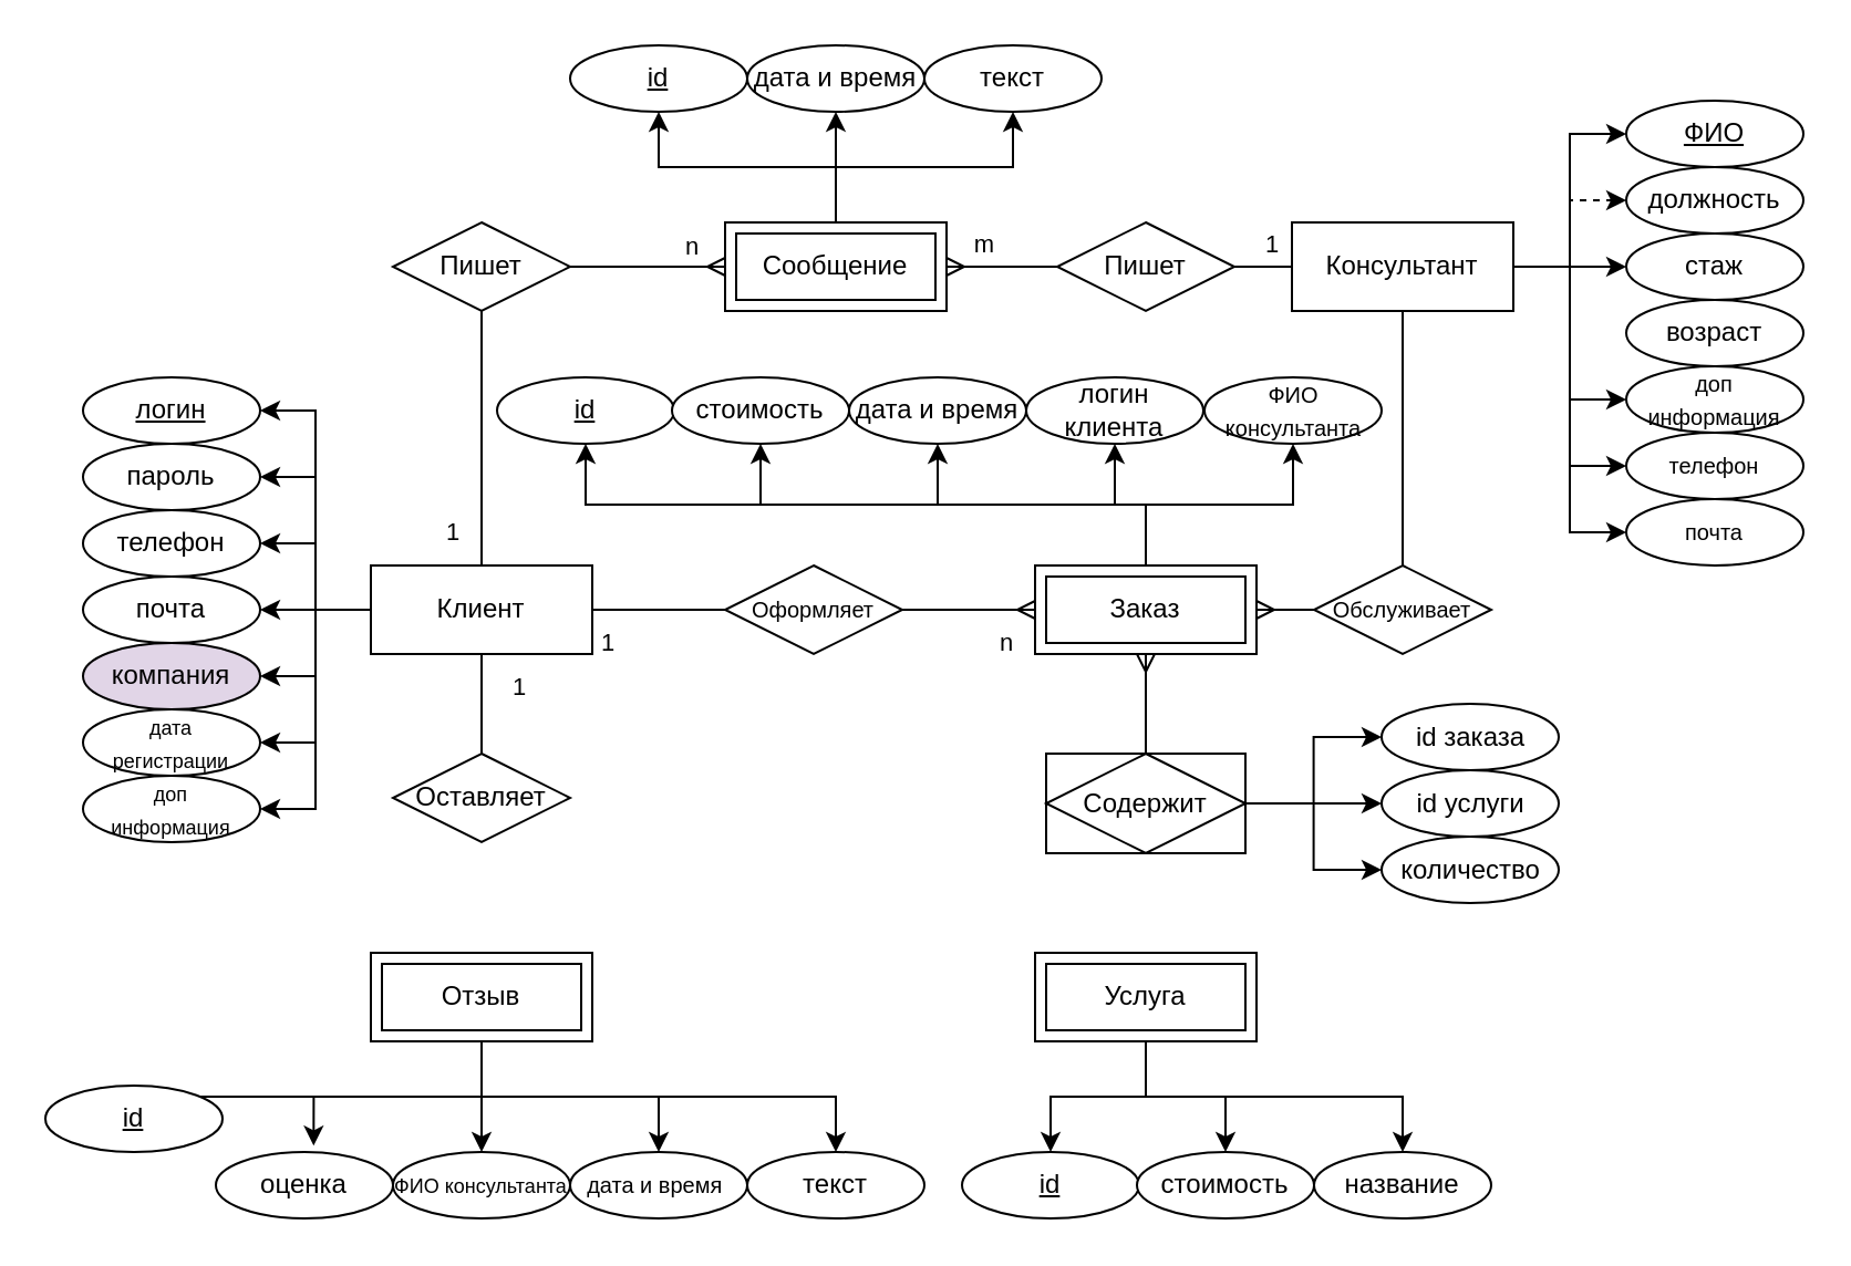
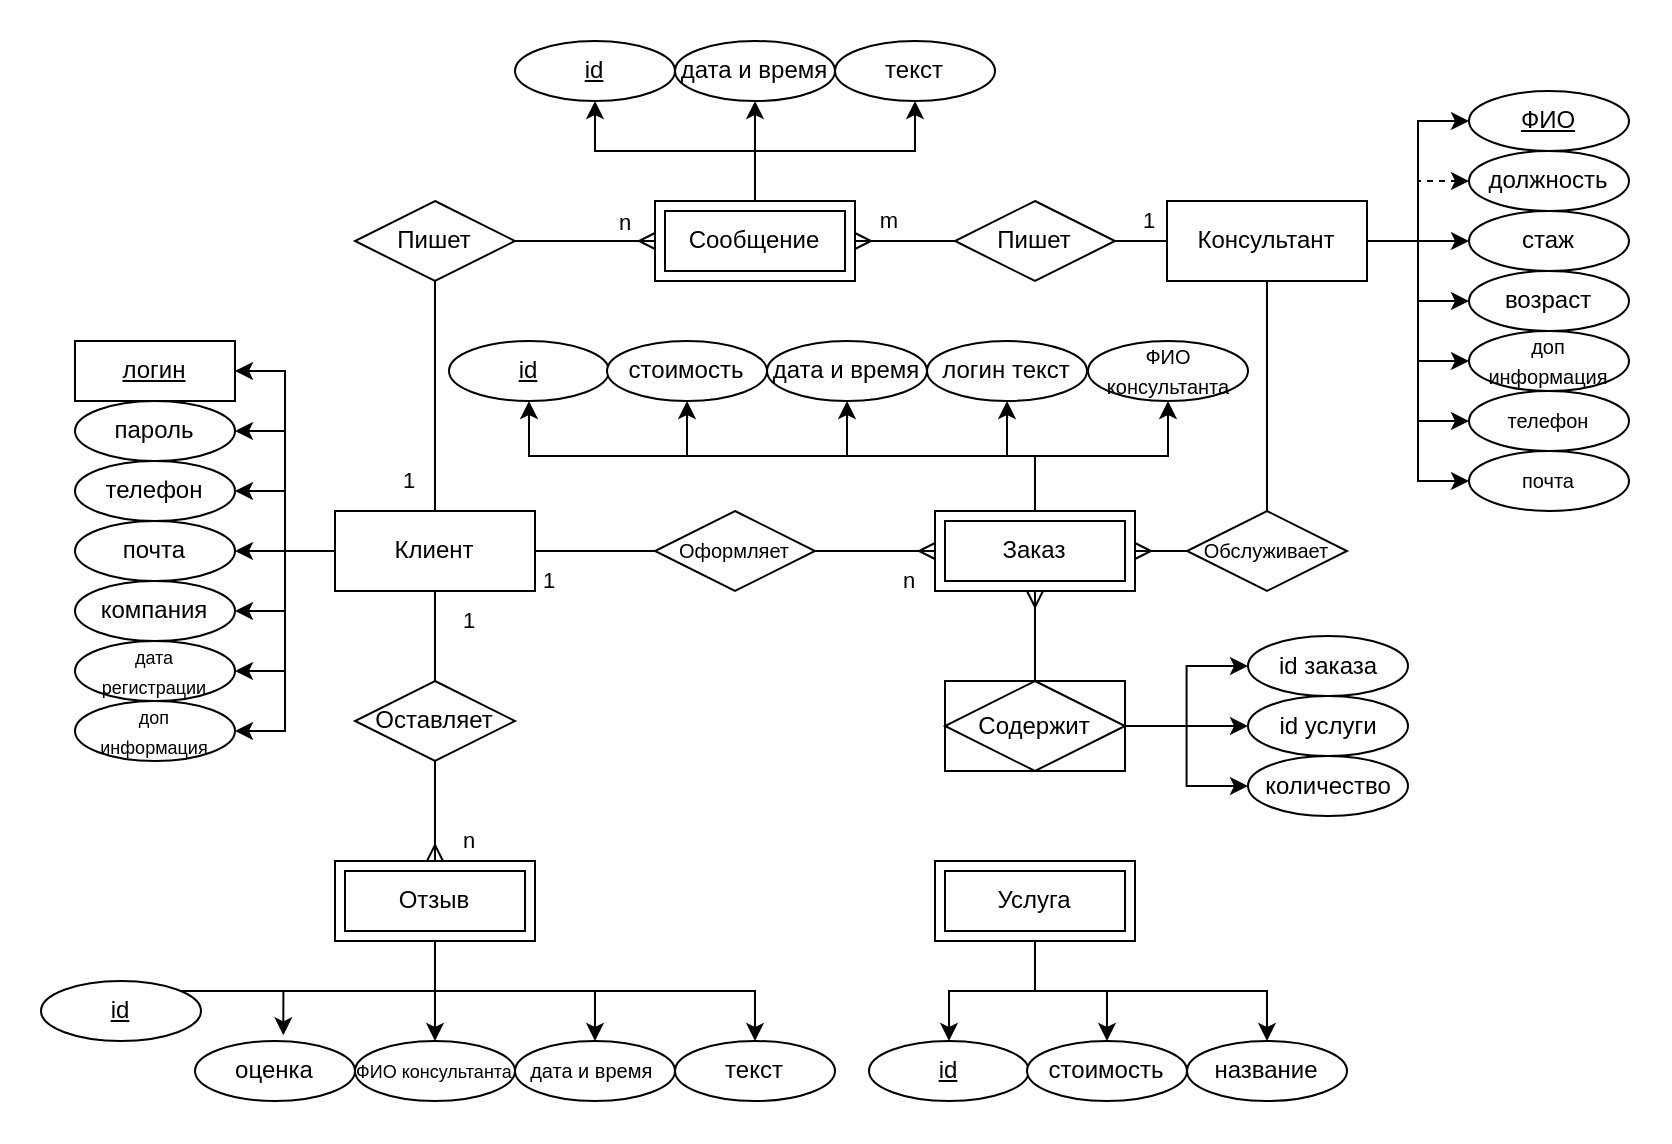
+ <mxCell id="18" style="edgeStyle=orthogonalEdgeStyle;rounded=0;orthogonalLoop=1;jettySize=auto;html=1;exitX=1;exitY=0.5;exitDx=0;exitDy=0;" edge="1" parent="1" source="22" target="89"><mxGeometry relative="1" as="geometry" /></mxCell>
- <mxCell id="42" value="&lt;u&gt;логин&lt;/u&gt;" style="ellipse;whiteSpace=wrap;html=1;align=center;" vertex="1" parent="1"><mxGeometry x="37" y="170" width="80" height="30" as="geometry" /></mxCell>
+ <mxCell id="42" value="&lt;u&gt;логин&lt;/u&gt;" style="whiteSpace=wrap;html=1;align=center;rounded=0;" vertex="1" parent="1"><mxGeometry x="37" y="170" width="80" height="30" as="geometry" /></mxCell>
- <mxCell id="73" value="логин клиента" style="ellipse;whiteSpace=wrap;html=1;align=center;" vertex="1" parent="1"><mxGeometry x="463" y="170" width="80" height="30" as="geometry" /></mxCell>
+ <mxCell id="73" value="логин текст" style="ellipse;whiteSpace=wrap;html=1;align=center;" vertex="1" parent="1"><mxGeometry x="463" y="170" width="80" height="30" as="geometry" /></mxCell>
- <mxCell id="46" value="компания" style="ellipse;whiteSpace=wrap;html=1;align=center;fillColor=#e1d5e7;" vertex="1" parent="1"><mxGeometry x="37" y="290" width="80" height="30" as="geometry" /></mxCell>
+ <mxCell id="46" value="компания" style="ellipse;whiteSpace=wrap;html=1;align=center;" vertex="1" parent="1"><mxGeometry x="37" y="290" width="80" height="30" as="geometry" /></mxCell>
+ <mxCell id="49" value="n" style="edgeStyle=orthogonalEdgeStyle;rounded=0;orthogonalLoop=1;jettySize=auto;html=1;exitX=0.5;exitY=1;exitDx=0;exitDy=0;endArrow=ERmany;endFill=0;" edge="1" parent="1" source="50" target="27"><mxGeometry x="0.6" y="17" relative="1" as="geometry"><mxPoint as="offset" /></mxGeometry></mxCell>
